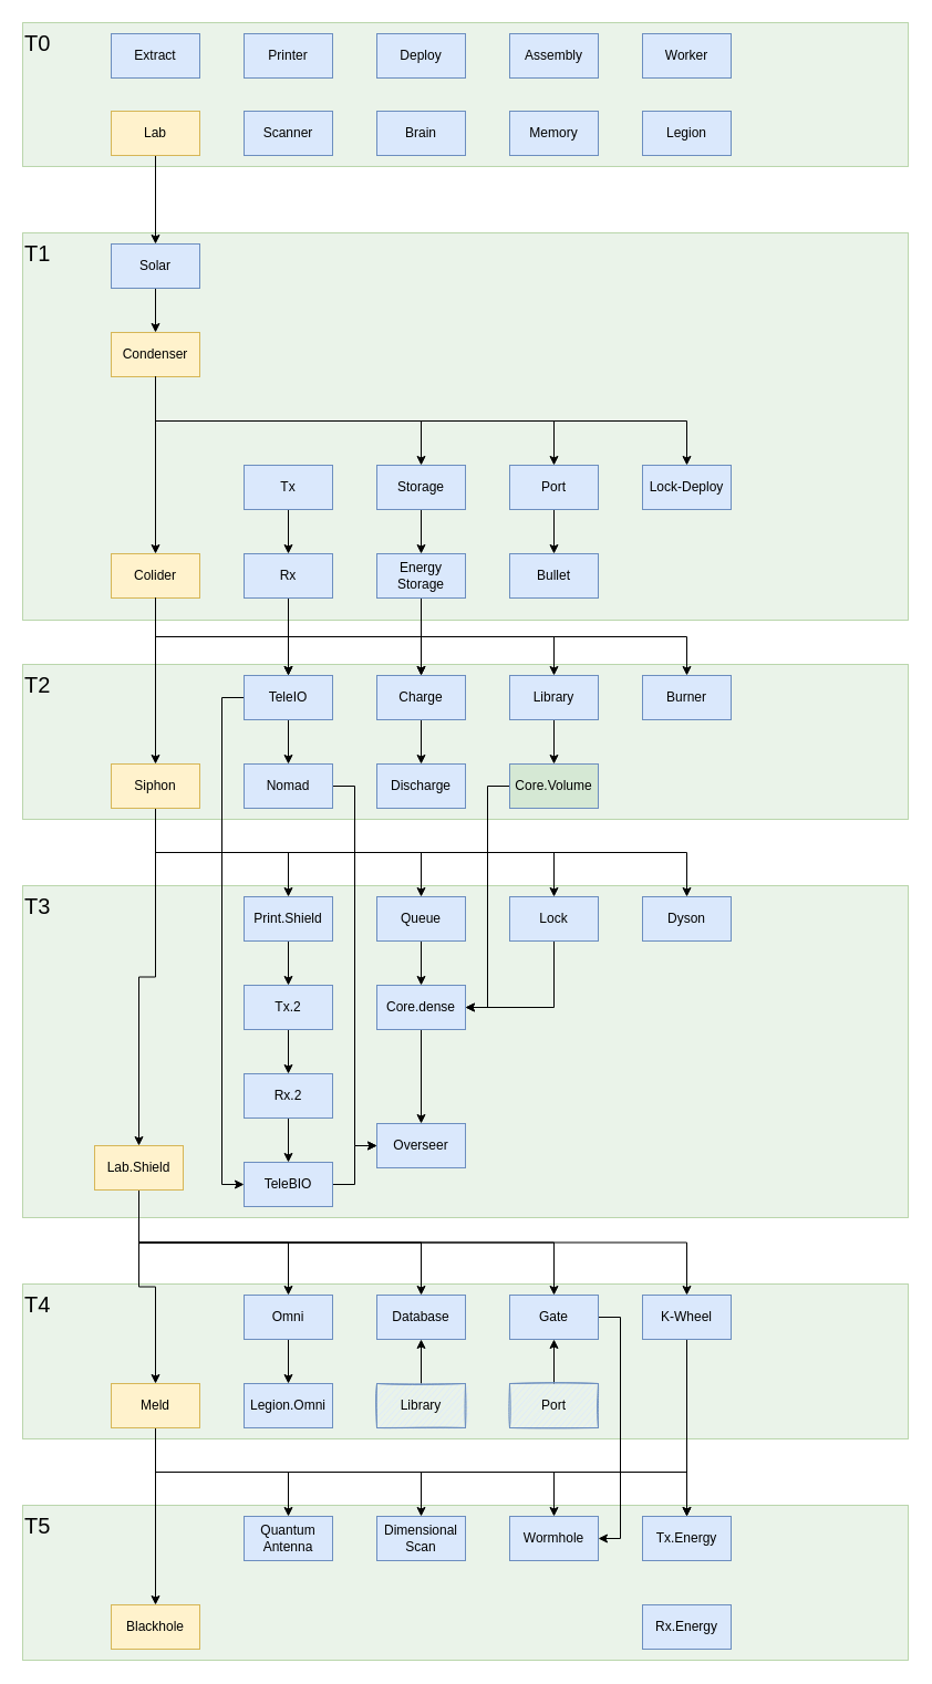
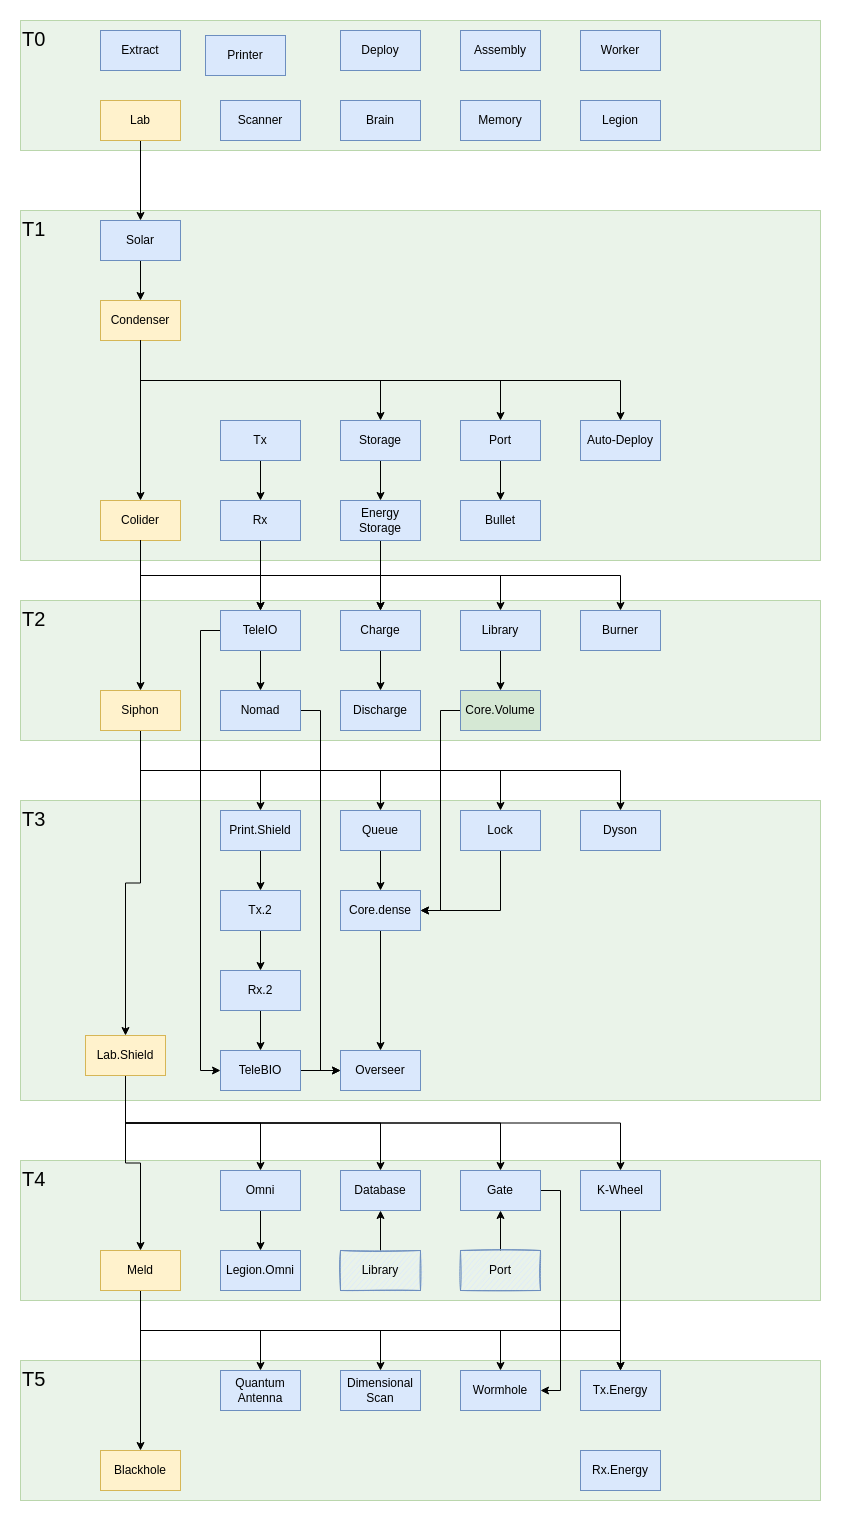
- <mxCell id="9" value="Printer" style="rounded=0;whiteSpace=wrap;html=1;fillColor=#dae8fc;strokeColor=#6c8ebf;" vertex="1" parent="1"><mxGeometry x="220" y="30" width="80" height="40" as="geometry" /></mxCell>
+ <mxCell id="9" value="Printer" style="rounded=0;whiteSpace=wrap;html=1;fillColor=#dae8fc;strokeColor=#6c8ebf;" vertex="1" parent="1"><mxGeometry x="205" y="35" width="80" height="40" as="geometry" /></mxCell>
- <mxCell id="32" value="Lock-Deploy" style="rounded=0;whiteSpace=wrap;html=1;fillColor=#dae8fc;strokeColor=#6c8ebf;" vertex="1" parent="1"><mxGeometry x="580" y="420" width="80" height="40" as="geometry" /></mxCell>
+ <mxCell id="32" value="Auto-Deploy" style="rounded=0;whiteSpace=wrap;html=1;fillColor=#dae8fc;strokeColor=#6c8ebf;" vertex="1" parent="1"><mxGeometry x="580" y="420" width="80" height="40" as="geometry" /></mxCell>
- <mxCell id="73" value="Overseer" style="rounded=0;whiteSpace=wrap;html=1;fillColor=#dae8fc;strokeColor=#6c8ebf;" vertex="1" parent="1"><mxGeometry x="340" y="1015" width="80" height="40" as="geometry" /></mxCell>
+ <mxCell id="73" value="Overseer" style="rounded=0;whiteSpace=wrap;html=1;fillColor=#dae8fc;strokeColor=#6c8ebf;" vertex="1" parent="1"><mxGeometry x="340" y="1050" width="80" height="40" as="geometry" /></mxCell>
